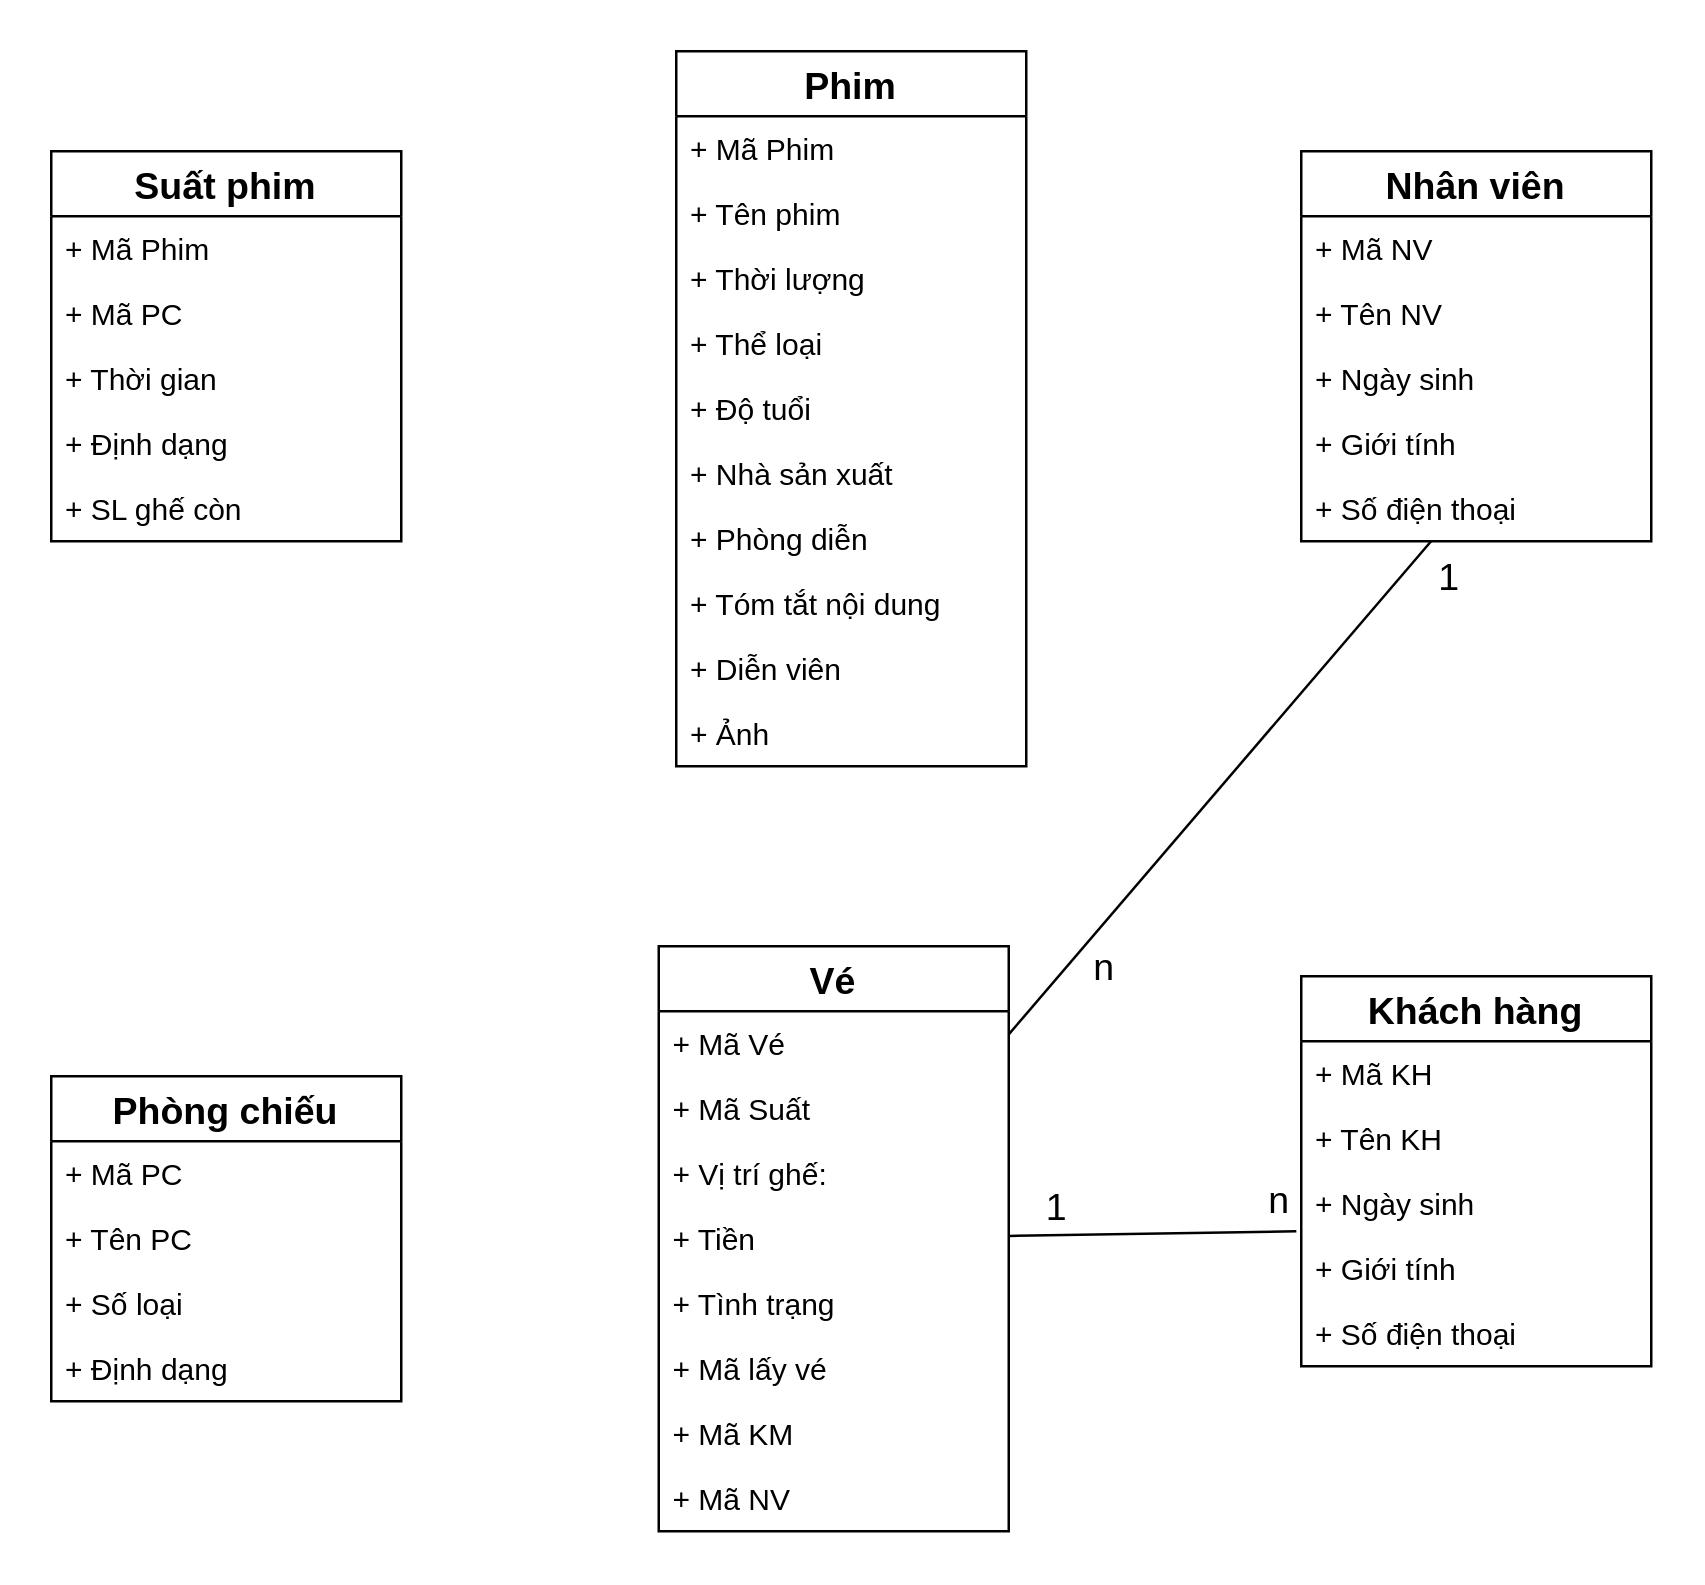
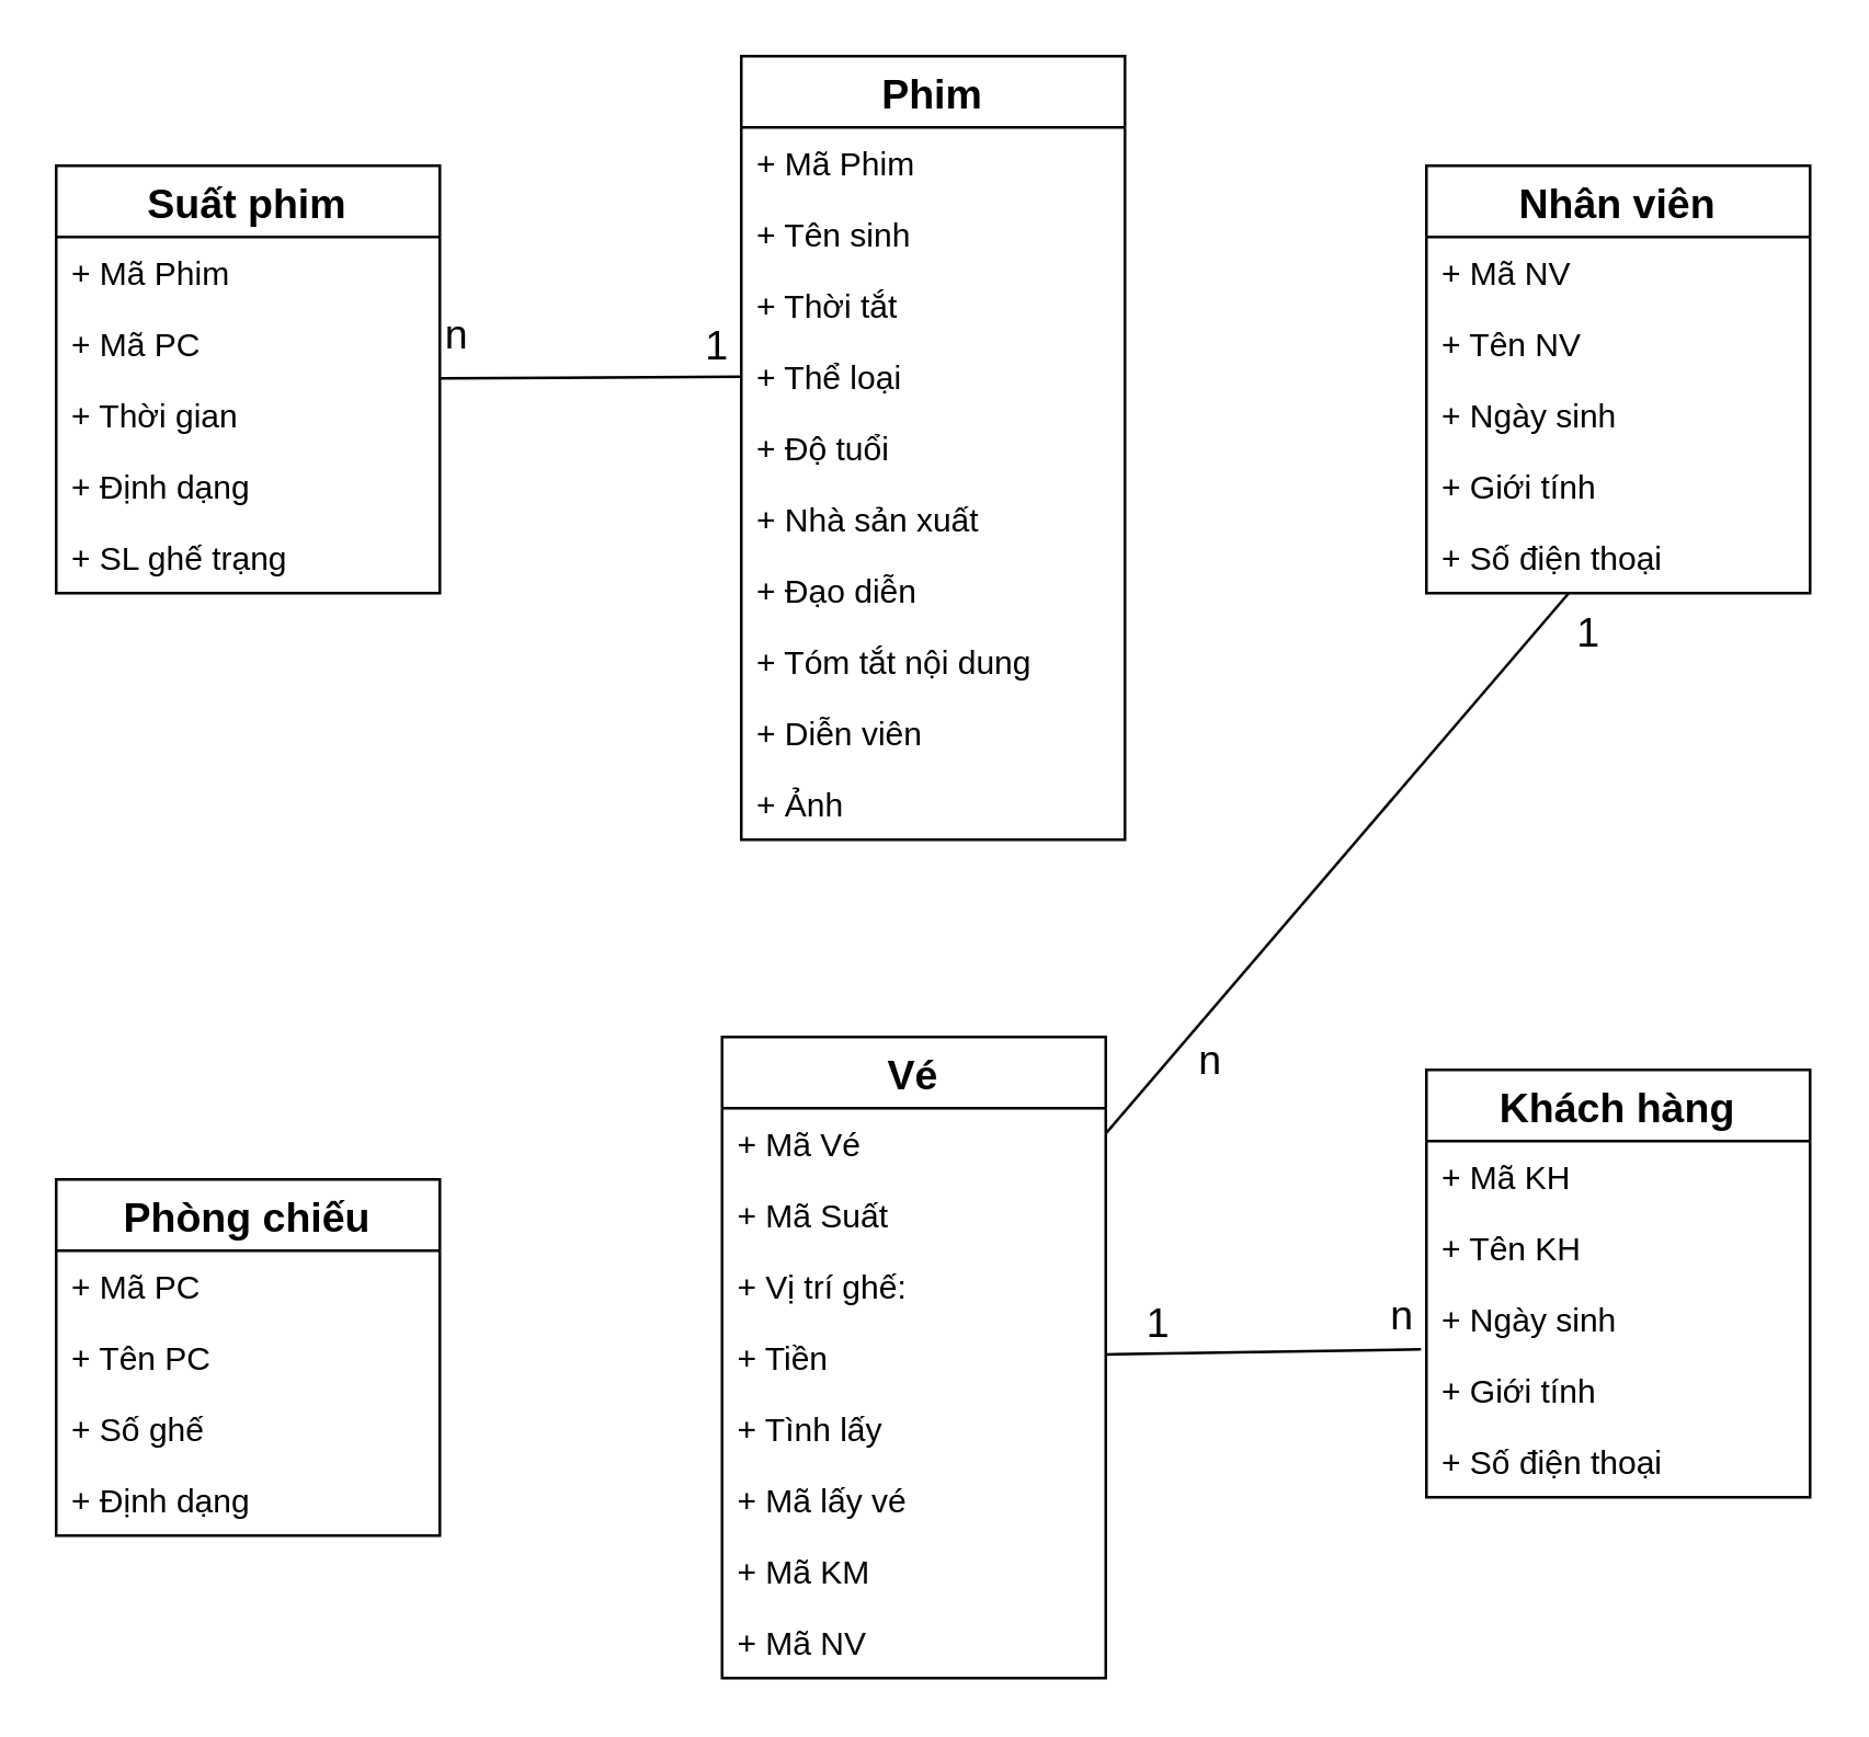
- <mxCell id="15" value="+ Tên phim" style="text;strokeColor=none;fillColor=none;align=left;verticalAlign=top;spacingLeft=4;spacingRight=4;overflow=hidden;rotatable=0;points=[[0,0.5],[1,0.5]];portConstraint=eastwest;" parent="13" vertex="1"><mxGeometry y="52" width="140" height="26" as="geometry" /></mxCell>
+ <mxCell id="15" value="+ Tên sinh" style="text;strokeColor=none;fillColor=none;align=left;verticalAlign=top;spacingLeft=4;spacingRight=4;overflow=hidden;rotatable=0;points=[[0,0.5],[1,0.5]];portConstraint=eastwest;" parent="13" vertex="1"><mxGeometry y="52" width="140" height="26" as="geometry" /></mxCell>
- <mxCell id="16" value="+ Thời lượng" style="text;strokeColor=none;fillColor=none;align=left;verticalAlign=top;spacingLeft=4;spacingRight=4;overflow=hidden;rotatable=0;points=[[0,0.5],[1,0.5]];portConstraint=eastwest;" parent="13" vertex="1"><mxGeometry y="78" width="140" height="26" as="geometry" /></mxCell>
+ <mxCell id="16" value="+ Thời tắt" style="text;strokeColor=none;fillColor=none;align=left;verticalAlign=top;spacingLeft=4;spacingRight=4;overflow=hidden;rotatable=0;points=[[0,0.5],[1,0.5]];portConstraint=eastwest;" parent="13" vertex="1"><mxGeometry y="78" width="140" height="26" as="geometry" /></mxCell>
+ <mxCell id="45" value="" style="endArrow=none;html=1;fontSize=15;entryX=0;entryY=0.5;entryDx=0;entryDy=0;" parent="1" source="7" target="17" edge="1"><mxGeometry width="50" height="50" relative="1" as="geometry"><mxPoint x="160" y="137" as="sourcePoint" /><mxPoint x="60" y="650" as="targetPoint" /></mxGeometry></mxCell>
+ <mxCell id="46" value="1" style="text;html=1;resizable=0;points=[];align=center;verticalAlign=middle;labelBackgroundColor=#ffffff;fontSize=15;" parent="45" vertex="1" connectable="0"><mxGeometry x="0.817" y="1" relative="1" as="geometry"><mxPoint x="1" y="-12" as="offset" /></mxGeometry></mxCell>
+ <mxCell id="47" value="n" style="text;html=1;resizable=0;points=[];align=center;verticalAlign=middle;labelBackgroundColor=#ffffff;fontSize=15;" parent="45" vertex="1" connectable="0"><mxGeometry x="-0.183" y="2" relative="1" as="geometry"><mxPoint x="-39" y="-15" as="offset" /></mxGeometry></mxCell>
- <mxCell id="12" value="+ SL ghế còn" style="text;strokeColor=none;fillColor=none;align=left;verticalAlign=top;spacingLeft=4;spacingRight=4;overflow=hidden;rotatable=0;points=[[0,0.5],[1,0.5]];portConstraint=eastwest;" parent="7" vertex="1"><mxGeometry y="130" width="140" height="26" as="geometry" /></mxCell>
+ <mxCell id="12" value="+ SL ghế trạng" style="text;strokeColor=none;fillColor=none;align=left;verticalAlign=top;spacingLeft=4;spacingRight=4;overflow=hidden;rotatable=0;points=[[0,0.5],[1,0.5]];portConstraint=eastwest;" parent="7" vertex="1"><mxGeometry y="130" width="140" height="26" as="geometry" /></mxCell>
- <mxCell id="20" value="+ Phòng diễn" style="text;strokeColor=none;fillColor=none;align=left;verticalAlign=top;spacingLeft=4;spacingRight=4;overflow=hidden;rotatable=0;points=[[0,0.5],[1,0.5]];portConstraint=eastwest;" parent="13" vertex="1"><mxGeometry y="182" width="140" height="26" as="geometry" /></mxCell>
+ <mxCell id="20" value="+ Đạo diễn" style="text;strokeColor=none;fillColor=none;align=left;verticalAlign=top;spacingLeft=4;spacingRight=4;overflow=hidden;rotatable=0;points=[[0,0.5],[1,0.5]];portConstraint=eastwest;" parent="13" vertex="1"><mxGeometry y="182" width="140" height="26" as="geometry" /></mxCell>
- <mxCell id="5" value="+ Số loại" style="text;strokeColor=none;fillColor=none;align=left;verticalAlign=top;spacingLeft=4;spacingRight=4;overflow=hidden;rotatable=0;points=[[0,0.5],[1,0.5]];portConstraint=eastwest;" parent="2" vertex="1"><mxGeometry y="78" width="140" height="26" as="geometry" /></mxCell>
+ <mxCell id="5" value="+ Số ghế" style="text;strokeColor=none;fillColor=none;align=left;verticalAlign=top;spacingLeft=4;spacingRight=4;overflow=hidden;rotatable=0;points=[[0,0.5],[1,0.5]];portConstraint=eastwest;" parent="2" vertex="1"><mxGeometry y="78" width="140" height="26" as="geometry" /></mxCell>
- <mxCell id="35" value="+ Tình trạng" style="text;strokeColor=none;fillColor=none;align=left;verticalAlign=top;spacingLeft=4;spacingRight=4;overflow=hidden;rotatable=0;points=[[0,0.5],[1,0.5]];portConstraint=eastwest;" vertex="1" parent="30"><mxGeometry y="130" width="140" height="26" as="geometry" /></mxCell>
+ <mxCell id="35" value="+ Tình lấy" style="text;strokeColor=none;fillColor=none;align=left;verticalAlign=top;spacingLeft=4;spacingRight=4;overflow=hidden;rotatable=0;points=[[0,0.5],[1,0.5]];portConstraint=eastwest;" vertex="1" parent="30"><mxGeometry y="130" width="140" height="26" as="geometry" /></mxCell>
